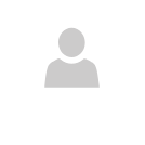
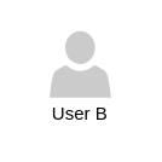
+ <mxCell id="3" value="User B" style="text;html=1;strokeColor=none;fillColor=none;align=center;verticalAlign=middle;whiteSpace=wrap;rounded=0;" vertex="1" parent="2"><mxGeometry y="45" width="64.75" height="20" as="geometry" /></mxCell>
